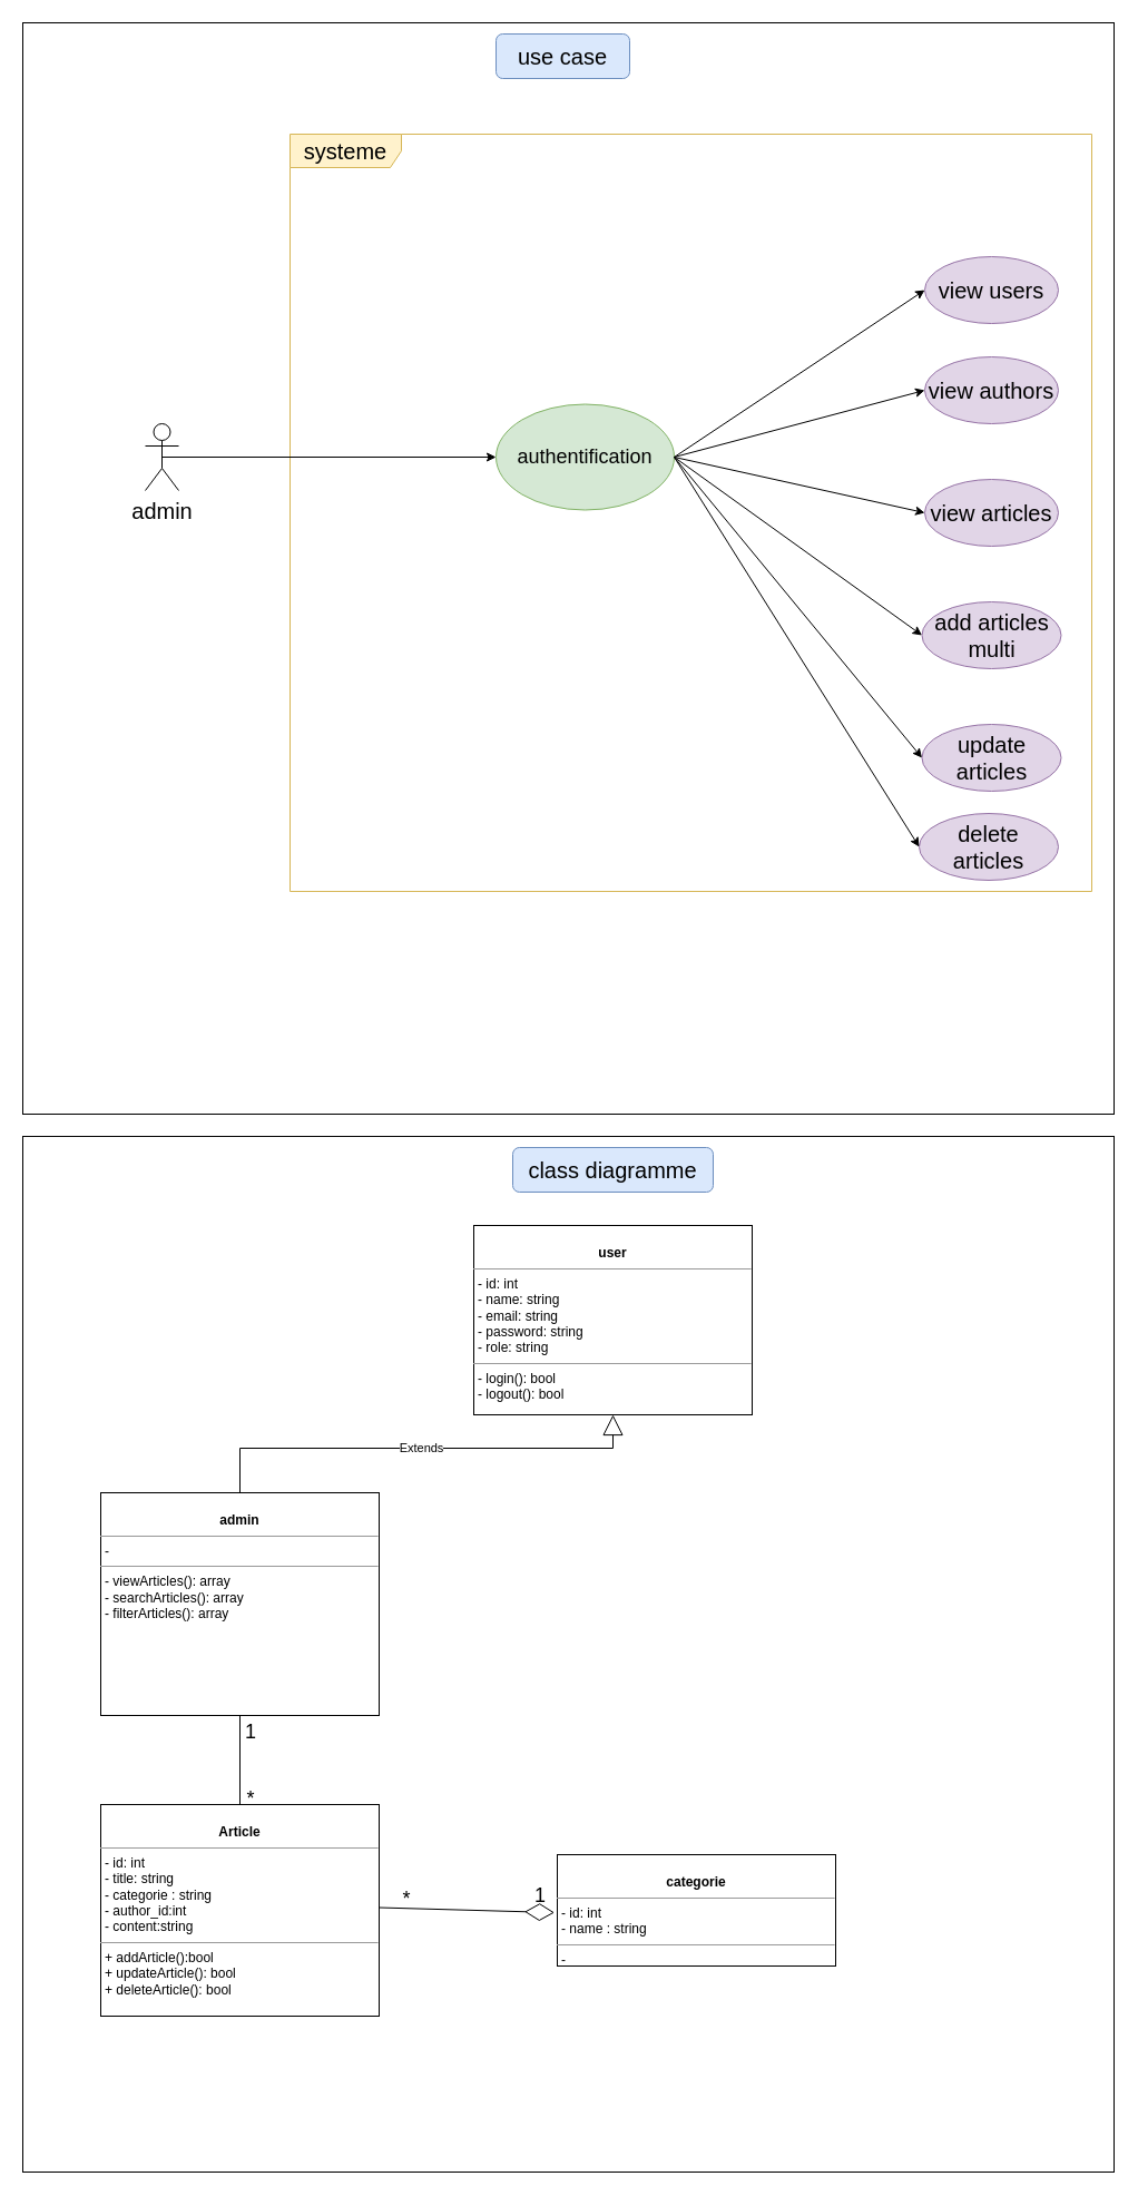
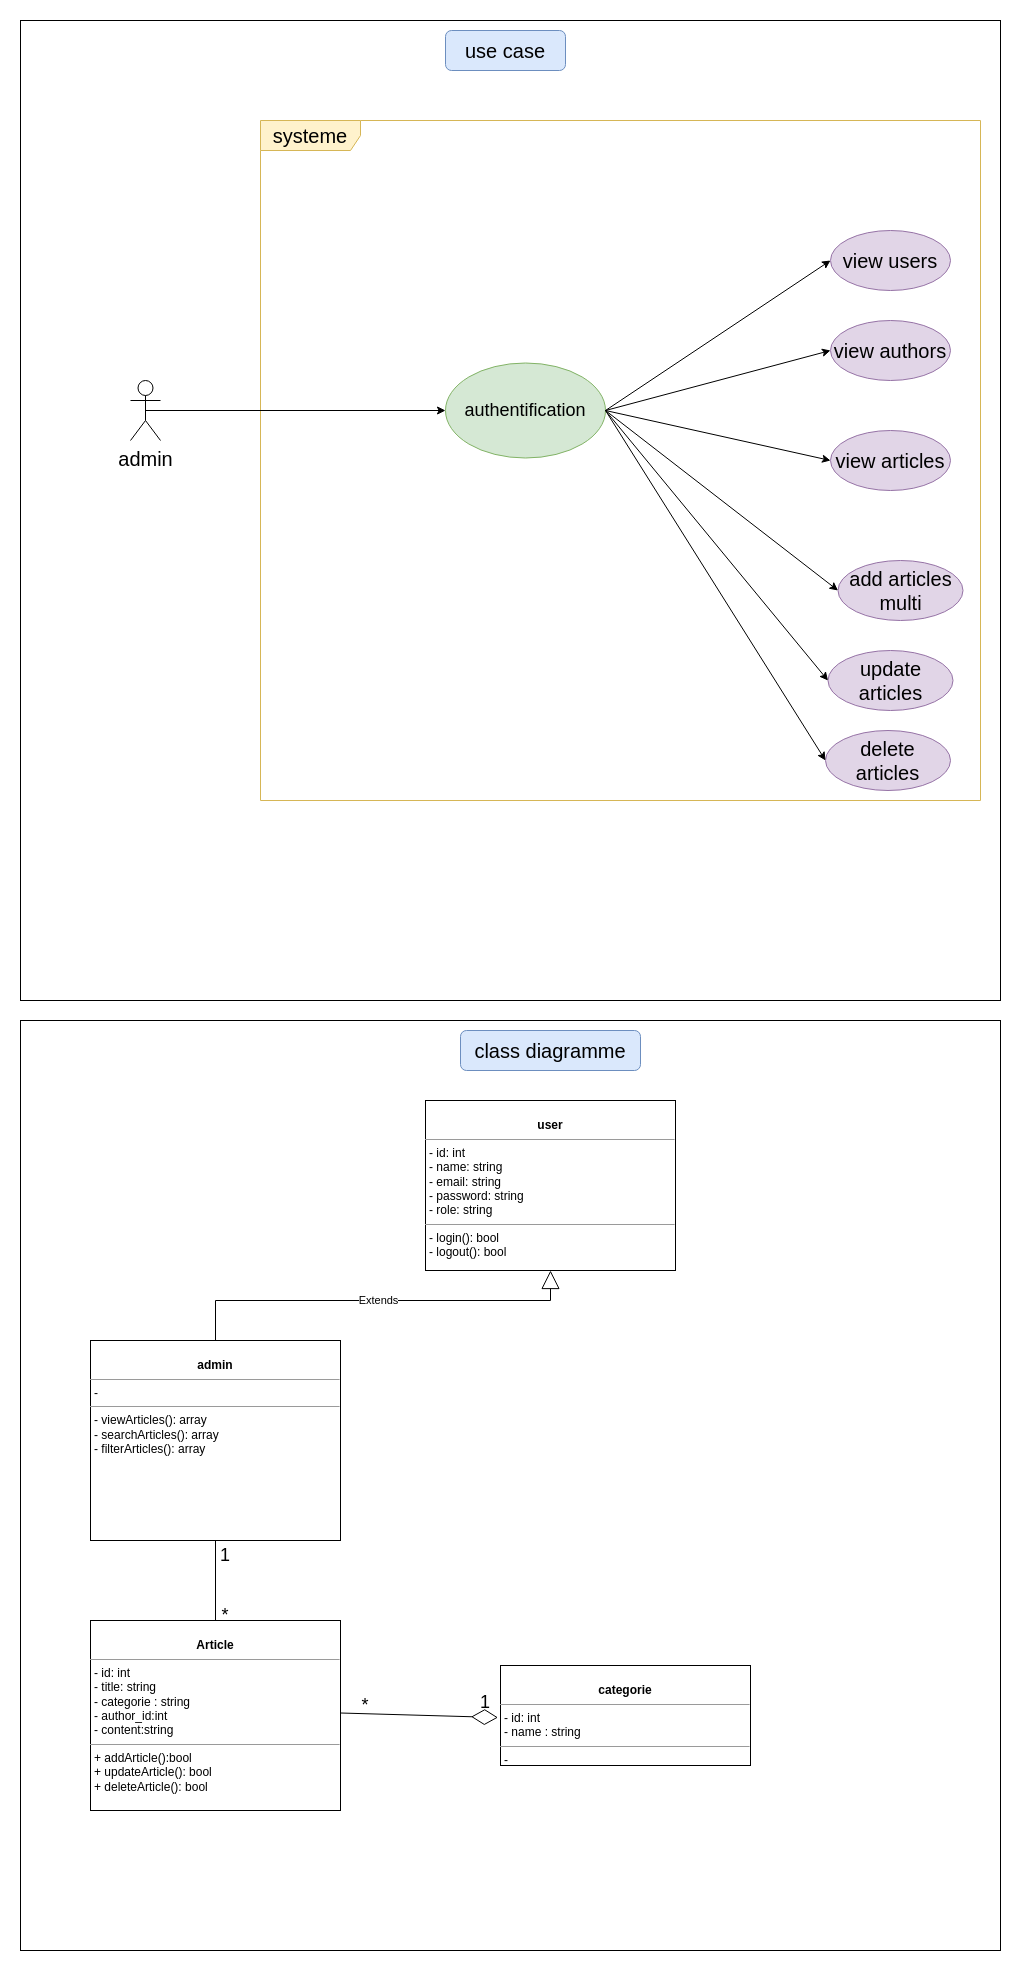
- <mxCell id="9" value="add articles multi" style="ellipse;whiteSpace=wrap;html=1;fontSize=20;fillColor=#e1d5e7;strokeColor=#9673a6;" parent="1" vertex="1"><mxGeometry x="827.5" y="540" width="125" height="60" as="geometry" /></mxCell>
+ <mxCell id="9" value="add articles multi" style="ellipse;whiteSpace=wrap;html=1;fontSize=20;fillColor=#e1d5e7;strokeColor=#9673a6;" parent="1" vertex="1"><mxGeometry x="837.5" y="560" width="125" height="60" as="geometry" /></mxCell>
